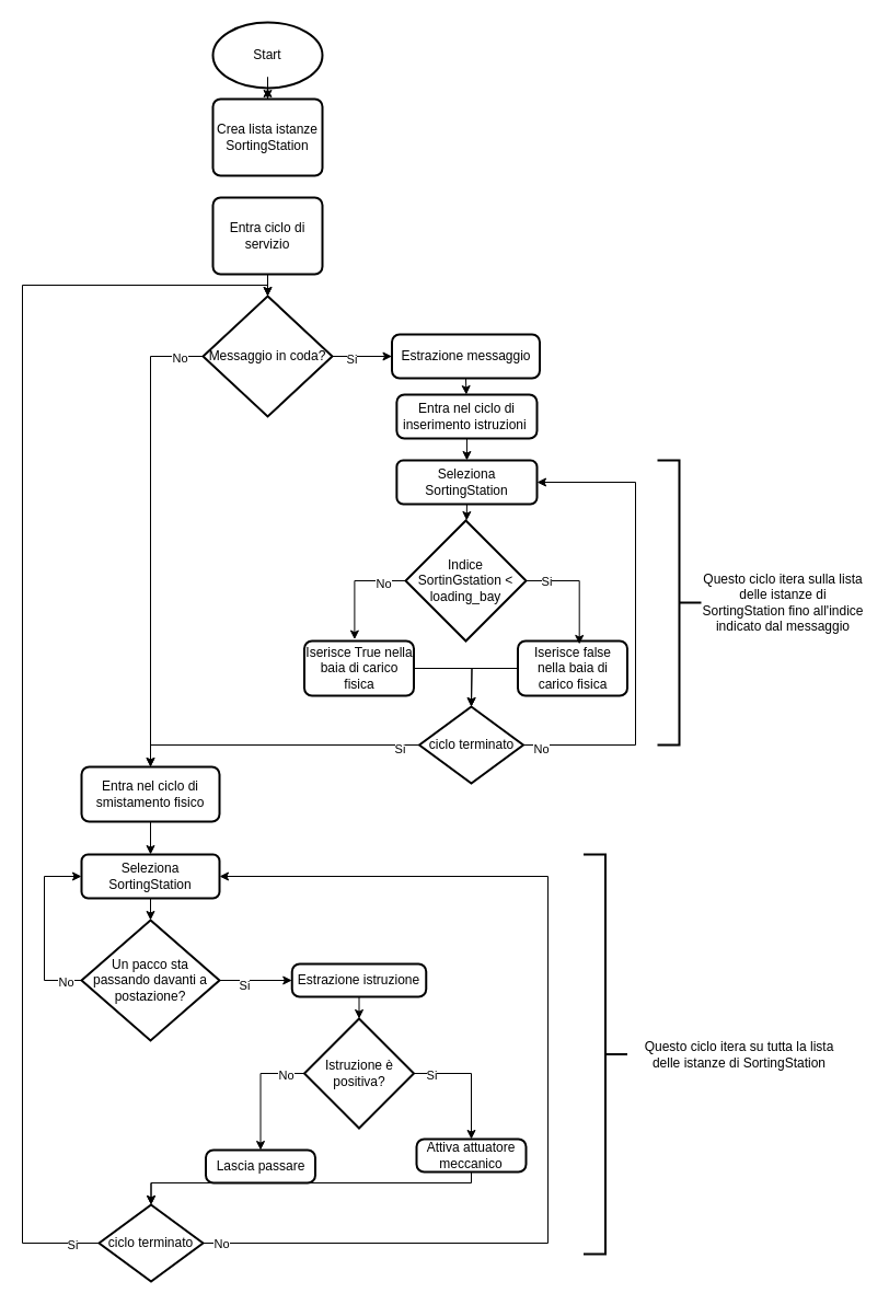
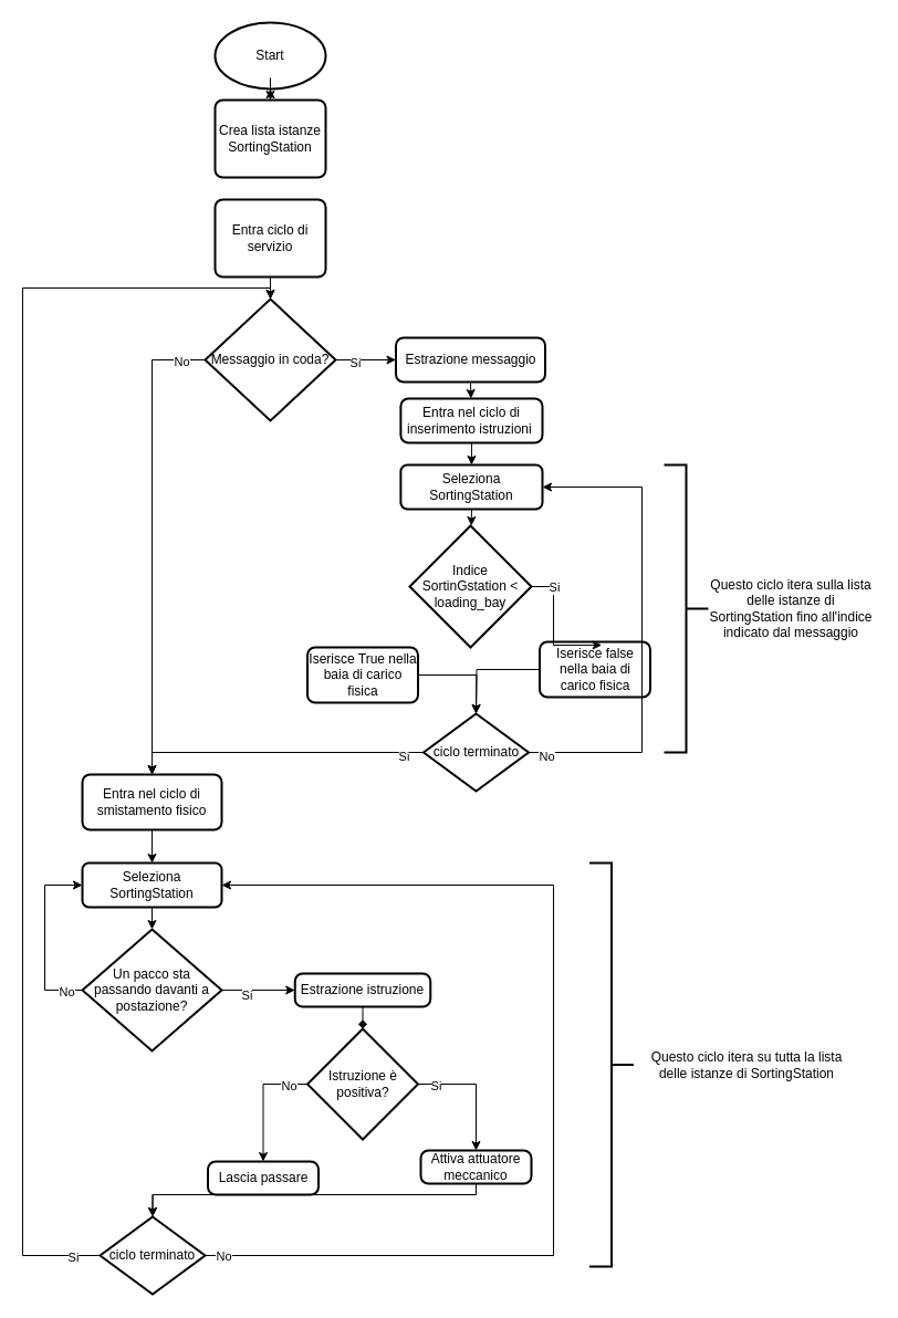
- <mxCell id="10" style="edgeStyle=orthogonalEdgeStyle;rounded=0;orthogonalLoop=1;jettySize=auto;html=1;entryX=0.459;entryY=-0.028;entryDx=0;entryDy=0;entryPerimeter=0;exitX=0;exitY=0.5;exitDx=0;exitDy=0;exitPerimeter=0;" parent="1" source="12" target="13" edge="1"><mxGeometry relative="1" as="geometry"><mxPoint x="300" y="580" as="targetPoint" /></mxGeometry></mxCell>
- <mxCell id="11" value="No" style="edgeLabel;html=1;align=center;verticalAlign=middle;resizable=0;points=[];" vertex="1" connectable="0" parent="10"><mxGeometry x="-0.589" y="2" relative="1" as="geometry"><mxPoint as="offset" /></mxGeometry></mxCell>
- <mxCell id="14" value="Iserisce false nella baia di carico fisica" style="rounded=1;whiteSpace=wrap;html=1;absoluteArcSize=1;arcSize=14;strokeWidth=2;" parent="1" vertex="1"><mxGeometry x="472.5" y="585" width="100" height="50" as="geometry" /></mxCell>
+ <mxCell id="14" value="Iserisce false nella baia di carico fisica" style="rounded=1;whiteSpace=wrap;html=1;absoluteArcSize=1;arcSize=14;strokeWidth=2;" parent="1" vertex="1"><mxGeometry x="487.5" y="580" width="100" height="50" as="geometry" /></mxCell>
- <mxCell id="57" value="" style="endArrow=classic;html=1;rounded=0;exitX=0.5;exitY=1;exitDx=0;exitDy=0;entryX=0.5;entryY=0;entryDx=0;entryDy=0;entryPerimeter=0;" edge="1" parent="1" source="30" target="29"><mxGeometry width="50" height="50" relative="1" as="geometry"><mxPoint x="250" y="980" as="sourcePoint" /><mxPoint x="320" y="930" as="targetPoint" /></mxGeometry></mxCell>
+ <mxCell id="57" value="" style="endArrow=diamond;html=1;rounded=0;exitX=0.5;exitY=1;exitDx=0;exitDy=0;entryX=0.5;entryY=0;entryDx=0;entryDy=0;entryPerimeter=0;" edge="1" parent="1" source="30" target="29"><mxGeometry width="50" height="50" relative="1" as="geometry"><mxPoint x="250" y="980" as="sourcePoint" /><mxPoint x="320" y="930" as="targetPoint" /></mxGeometry></mxCell>
